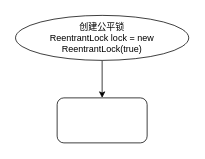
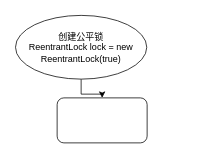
- <mxCell id="3" value="&lt;div&gt;创建公平锁&lt;/div&gt;&lt;div&gt;ReentrantLock lock = new ReentrantLock(true)&lt;/div&gt;" style="ellipse;whiteSpace=wrap;html=1;" vertex="1" parent="1"><mxGeometry x="20" y="20" width="231" height="60" as="geometry" /></mxCell>
+ <mxCell id="3" value="&lt;div&gt;创建公平锁&lt;/div&gt;&lt;div&gt;ReentrantLock lock = new ReentrantLock(true)&lt;/div&gt;" style="ellipse;whiteSpace=wrap;html=1;" vertex="1" parent="1"><mxGeometry x="20" y="20" width="175" height="85" as="geometry" /></mxCell>
